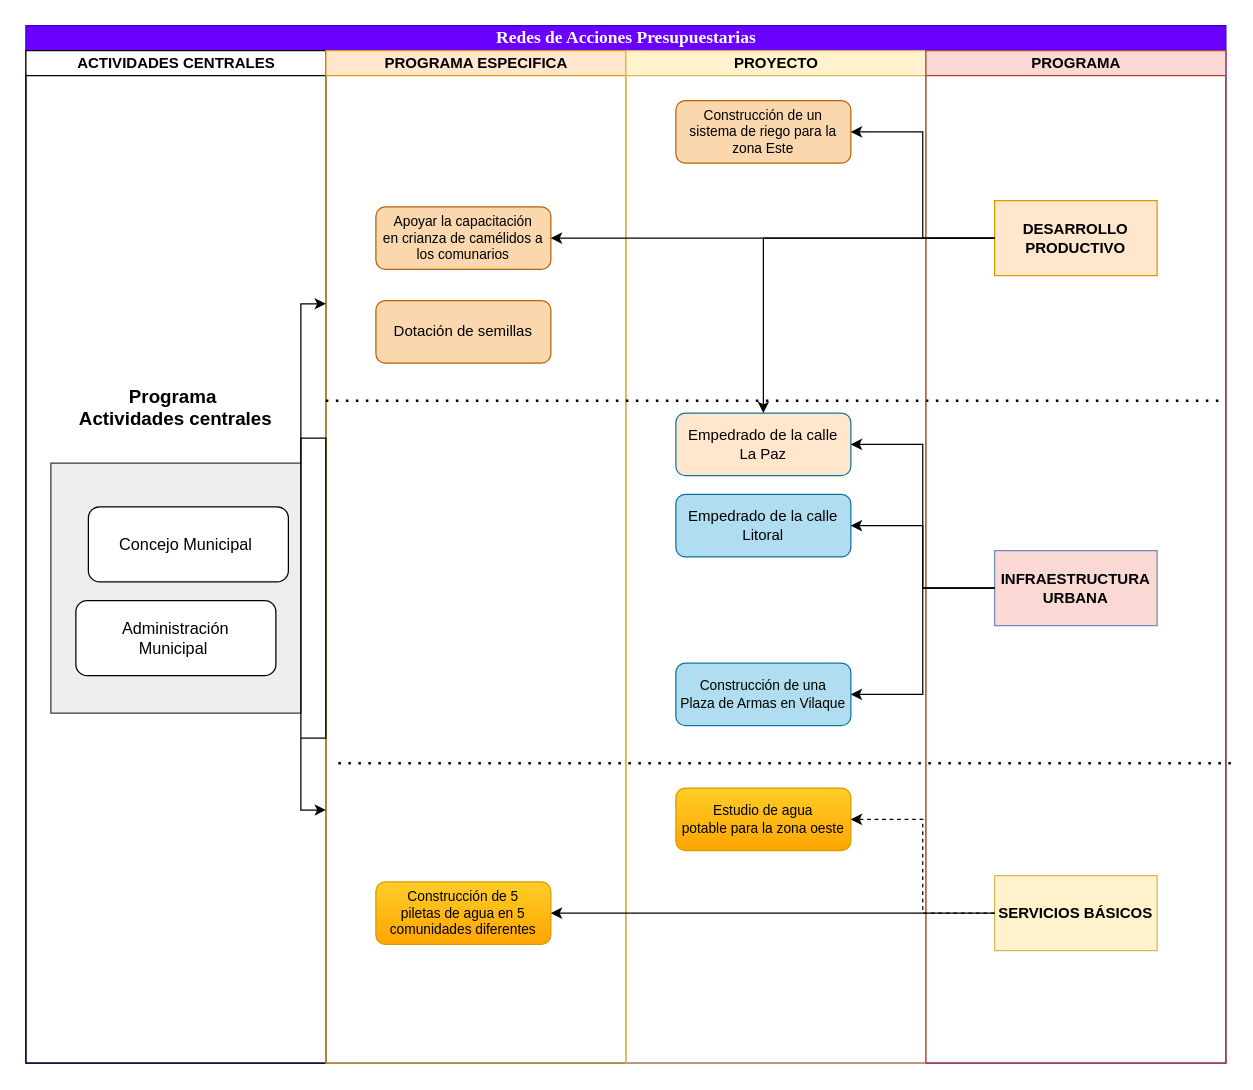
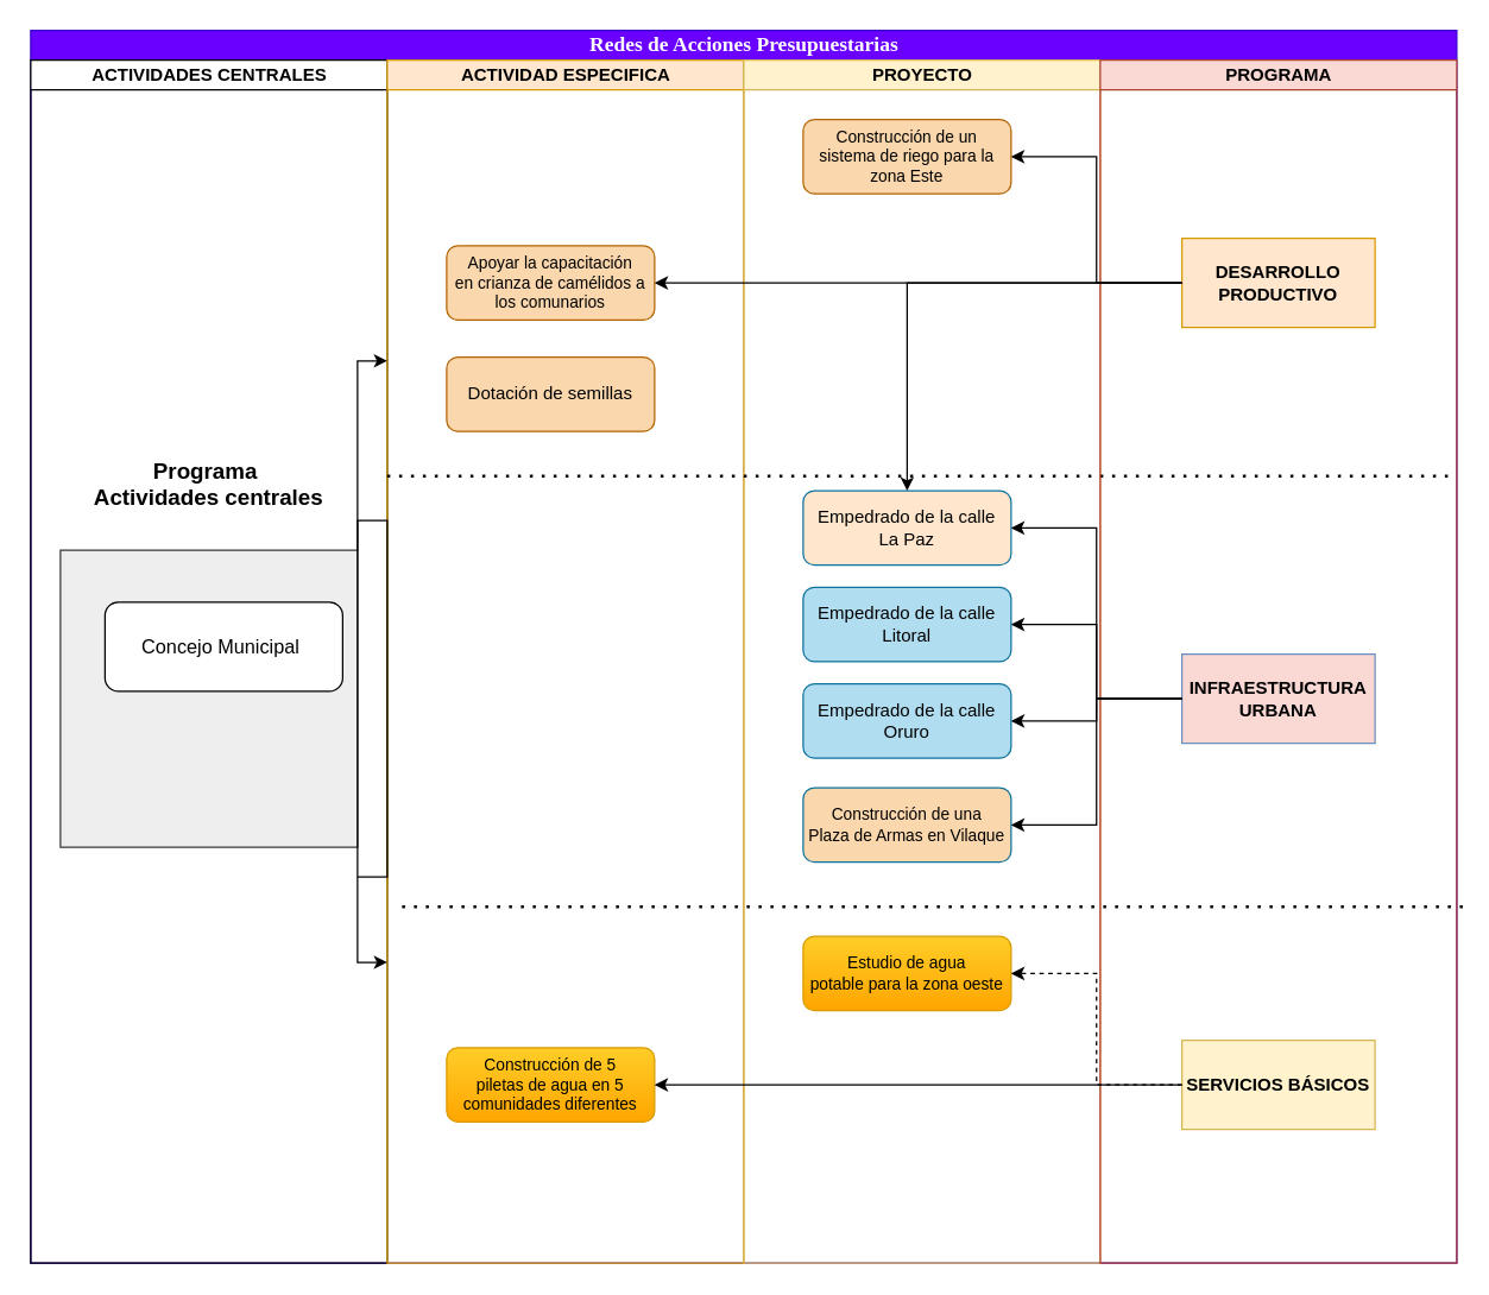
- <mxCell id="8" value="PROGRAMA ESPECIFICA" style="swimlane;html=1;startSize=20;fillColor=#ffe6cc;strokeColor=#d79b00;" parent="2" vertex="1"><mxGeometry x="240" y="20" width="240" height="810" as="geometry" /></mxCell>
+ <mxCell id="8" value="ACTIVIDAD ESPECIFICA" style="swimlane;html=1;startSize=20;fillColor=#ffe6cc;strokeColor=#d79b00;" parent="2" vertex="1"><mxGeometry x="240" y="20" width="240" height="810" as="geometry" /></mxCell>
+ <mxCell id="18" value="&lt;span lang=&quot;ES-TRAD&quot; style=&quot;font-size: 12px ; font-family: &amp;#34;arial&amp;#34; , sans-serif&quot;&gt;Empedrado de la calle&lt;br&gt;&lt;/span&gt;&lt;font face=&quot;arial, sans-serif&quot;&gt;&lt;span style=&quot;font-size: 12px&quot;&gt;Oruro&lt;/span&gt;&lt;/font&gt;" style="rounded=1;whiteSpace=wrap;html=1;shadow=0;labelBackgroundColor=none;strokeWidth=1;fontFamily=Verdana;fontSize=11;align=center;fillColor=#b1ddf0;strokeColor=#10739e;" vertex="1" parent="12"><mxGeometry x="40" y="420" width="140" height="50" as="geometry" /></mxCell>
+ <mxCell id="30" style="edgeStyle=orthogonalEdgeStyle;rounded=0;orthogonalLoop=1;jettySize=auto;html=1;exitX=0;exitY=0.5;exitDx=0;exitDy=0;entryX=1;entryY=0.5;entryDx=0;entryDy=0;fontSize=11;fontColor=#000000;" edge="1" parent="2" source="23" target="18"><mxGeometry relative="1" as="geometry" /></mxCell>
- <mxCell id="6" value="&lt;span lang=&quot;ES-TRAD&quot; style=&quot;font-size: 13px; font-family: arial, sans-serif;&quot;&gt;Administración&lt;br style=&quot;font-size: 13px;&quot;&gt;Municipal&amp;nbsp;&lt;/span&gt;" style="rounded=1;whiteSpace=wrap;html=1;fontSize=13;fontColor=#000000;" vertex="1" parent="3"><mxGeometry x="40" y="440" width="160" height="60" as="geometry" /></mxCell>
- <mxCell id="19" value="&lt;span lang=&quot;ES-TRAD&quot; style=&quot;font-family: &amp;#34;arial&amp;#34; , sans-serif&quot;&gt;Construcción de una&lt;br/&gt;Plaza de Armas en Vilaque&lt;/span&gt;" style="rounded=1;whiteSpace=wrap;html=1;shadow=0;labelBackgroundColor=none;strokeWidth=1;fontFamily=Verdana;fontSize=11;align=center;fillColor=#b1ddf0;strokeColor=#10739e;" vertex="1" parent="12"><mxGeometry x="40" y="490" width="140" height="50" as="geometry" /></mxCell>
+ <mxCell id="19" value="&lt;span lang=&quot;ES-TRAD&quot; style=&quot;font-family: &amp;#34;arial&amp;#34; , sans-serif&quot;&gt;Construcción de una&lt;br/&gt;Plaza de Armas en Vilaque&lt;/span&gt;" style="rounded=1;whiteSpace=wrap;html=1;shadow=0;labelBackgroundColor=none;strokeWidth=1;fontFamily=Verdana;fontSize=11;align=center;fillColor=#fad7ac;strokeColor=#10739e;" vertex="1" parent="12"><mxGeometry x="40" y="490" width="140" height="50" as="geometry" /></mxCell>
